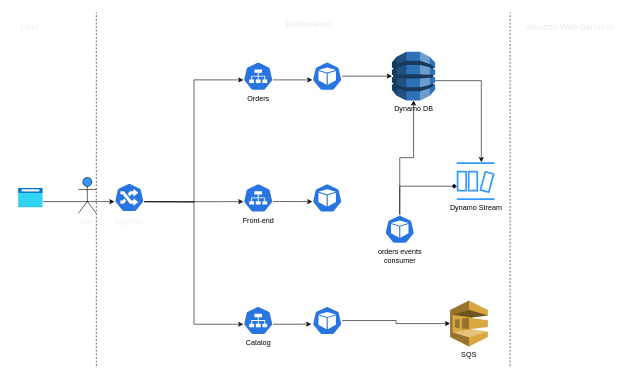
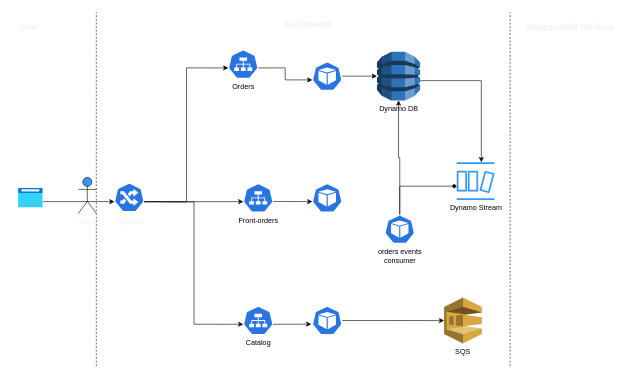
- <mxCell id="7" value="&lt;div style=&quot;text-align: start;&quot;&gt;Orders&lt;/div&gt;" style="sketch=0;html=1;dashed=0;whitespace=wrap;fillColor=#2875E2;strokeColor=#ffffff;points=[[0.005,0.63,0],[0.1,0.2,0],[0.9,0.2,0],[0.5,0,0],[0.995,0.63,0],[0.72,0.99,0],[0.5,1,0],[0.28,0.99,0]];shape=mxgraph.kubernetes.icon;prIcon=svc;labelBackgroundColor=none;fontColor=default;labelPosition=center;verticalLabelPosition=bottom;align=center;verticalAlign=top;" parent="1" vertex="1"><mxGeometry x="405" y="102.5" width="50" height="48" as="geometry" /></mxCell>
+ <mxCell id="7" value="&lt;div style=&quot;text-align: start;&quot;&gt;Orders&lt;/div&gt;" style="sketch=0;html=1;dashed=0;whitespace=wrap;fillColor=#2875E2;strokeColor=#ffffff;points=[[0.005,0.63,0],[0.1,0.2,0],[0.9,0.2,0],[0.5,0,0],[0.995,0.63,0],[0.72,0.99,0],[0.5,1,0],[0.28,0.99,0]];shape=mxgraph.kubernetes.icon;prIcon=svc;labelBackgroundColor=none;fontColor=default;labelPosition=center;verticalLabelPosition=bottom;align=center;verticalAlign=top;" parent="1" vertex="1"><mxGeometry x="380" y="82.5" width="50" height="48" as="geometry" /></mxCell>
- <mxCell id="30" value="Dynamo DB" style="outlineConnect=0;dashed=0;verticalLabelPosition=bottom;verticalAlign=top;align=center;html=1;shape=mxgraph.aws3.dynamo_db;fillColor=#2E73B8;gradientColor=none;" parent="1" vertex="1"><mxGeometry x="653" y="86" width="72" height="81" as="geometry" /></mxCell>
+ <mxCell id="30" value="Dynamo DB" style="outlineConnect=0;dashed=0;verticalLabelPosition=bottom;verticalAlign=top;align=center;html=1;shape=mxgraph.aws3.dynamo_db;fillColor=#2E73B8;gradientColor=none;" parent="1" vertex="1"><mxGeometry x="628" y="86" width="72" height="81" as="geometry" /></mxCell>
- <mxCell id="19" value="&lt;div style=&quot;text-align: start;&quot;&gt;Front-end&lt;/div&gt;" style="sketch=0;html=1;dashed=0;whitespace=wrap;fillColor=#2875E2;strokeColor=#ffffff;points=[[0.005,0.63,0],[0.1,0.2,0],[0.9,0.2,0],[0.5,0,0],[0.995,0.63,0],[0.72,0.99,0],[0.5,1,0],[0.28,0.99,0]];shape=mxgraph.kubernetes.icon;prIcon=svc;labelBackgroundColor=none;fontColor=default;labelPosition=center;verticalLabelPosition=bottom;align=center;verticalAlign=top;" parent="1" vertex="1"><mxGeometry x="405" y="305.5" width="50" height="48" as="geometry" /></mxCell>
+ <mxCell id="19" value="&lt;div style=&quot;text-align: start;&quot;&gt;Front-orders&lt;/div&gt;" style="sketch=0;html=1;dashed=0;whitespace=wrap;fillColor=#2875E2;strokeColor=#ffffff;points=[[0.005,0.63,0],[0.1,0.2,0],[0.9,0.2,0],[0.5,0,0],[0.995,0.63,0],[0.72,0.99,0],[0.5,1,0],[0.28,0.99,0]];shape=mxgraph.kubernetes.icon;prIcon=svc;labelBackgroundColor=none;fontColor=default;labelPosition=center;verticalLabelPosition=bottom;align=center;verticalAlign=top;" parent="1" vertex="1"><mxGeometry x="405" y="305.5" width="50" height="48" as="geometry" /></mxCell>
- <mxCell id="31" value="SQS" style="outlineConnect=0;dashed=0;verticalLabelPosition=bottom;verticalAlign=top;align=center;html=1;shape=mxgraph.aws3.sqs;fillColor=#D9A741;gradientColor=none;aspect=fixed;" parent="1" vertex="1"><mxGeometry x="750" y="500.75" width="62.93" height="76.5" as="geometry" /></mxCell>
+ <mxCell id="31" value="SQS" style="outlineConnect=0;dashed=0;verticalLabelPosition=bottom;verticalAlign=top;align=center;html=1;shape=mxgraph.aws3.sqs;fillColor=#D9A741;gradientColor=none;aspect=fixed;" parent="1" vertex="1"><mxGeometry x="740" y="495.75" width="62.93" height="76.5" as="geometry" /></mxCell>
